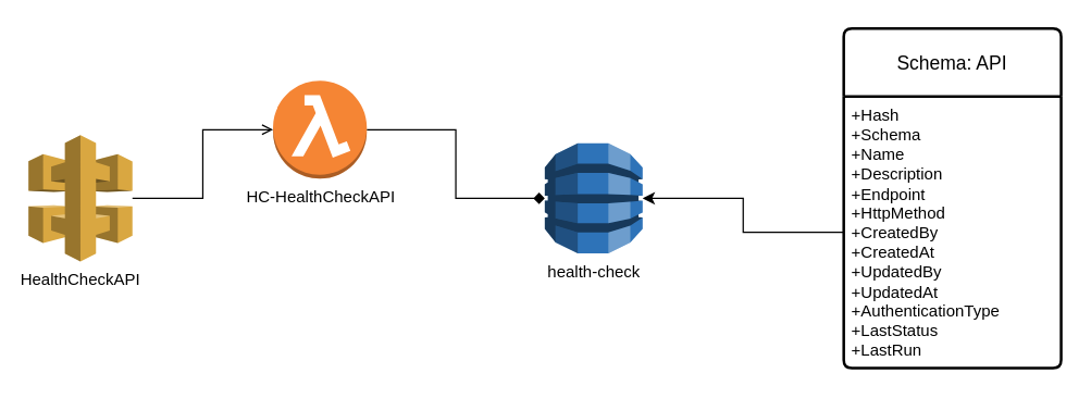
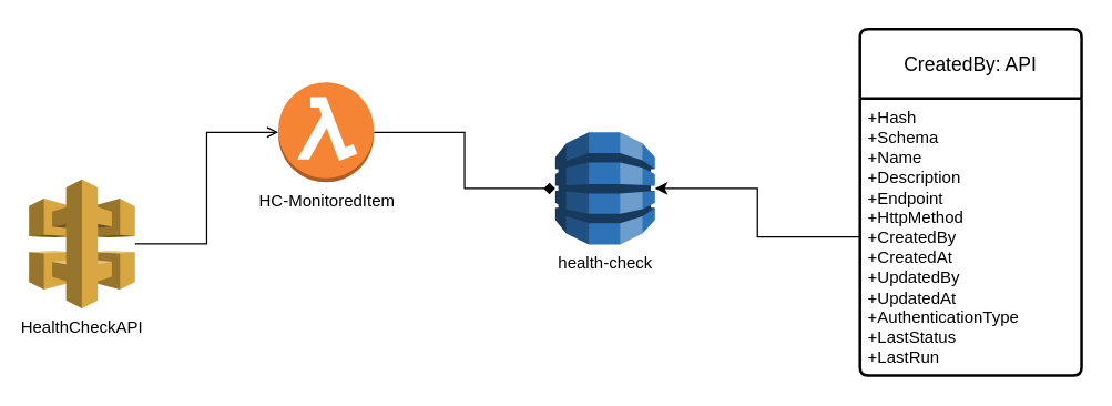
- <mxCell id="7" value="Schema: API" style="swimlane;childLayout=stackLayout;horizontal=1;startSize=50;horizontalStack=0;rounded=1;fontSize=14;fontStyle=0;strokeWidth=2;resizeParent=0;resizeLast=1;shadow=0;dashed=0;align=center;arcSize=4;whiteSpace=wrap;html=1;" vertex="1" parent="1"><mxGeometry x="620" y="20.5" width="160" height="250" as="geometry"><mxRectangle x="667" y="10" width="120" height="50" as="alternateBounds" /></mxGeometry></mxCell>
+ <mxCell id="7" value="CreatedBy: API" style="swimlane;childLayout=stackLayout;horizontal=1;startSize=50;horizontalStack=0;rounded=1;fontSize=14;fontStyle=0;strokeWidth=2;resizeParent=0;resizeLast=1;shadow=0;dashed=0;align=center;arcSize=4;whiteSpace=wrap;html=1;" vertex="1" parent="1"><mxGeometry x="620" y="20.5" width="160" height="250" as="geometry"><mxRectangle x="667" y="10" width="120" height="50" as="alternateBounds" /></mxGeometry></mxCell>
- <mxCell id="4" value="HC-HealthCheckAPI" style="outlineConnect=0;dashed=0;verticalLabelPosition=bottom;verticalAlign=top;align=center;html=1;shape=mxgraph.aws3.lambda_function;fillColor=#F58534;gradientColor=none;" vertex="1" parent="1"><mxGeometry x="200" y="59" width="69" height="72" as="geometry" /></mxCell>
+ <mxCell id="4" value="HC-MonitoredItem" style="outlineConnect=0;dashed=0;verticalLabelPosition=bottom;verticalAlign=top;align=center;html=1;shape=mxgraph.aws3.lambda_function;fillColor=#F58534;gradientColor=none;" vertex="1" parent="1"><mxGeometry x="200" y="59" width="69" height="72" as="geometry" /></mxCell>
- <mxCell id="6" value="HealthCheckAPI" style="outlineConnect=0;dashed=0;verticalLabelPosition=bottom;verticalAlign=top;align=center;html=1;shape=mxgraph.aws3.api_gateway;fillColor=#D9A741;gradientColor=none;" vertex="1" parent="1"><mxGeometry x="20" y="99" width="76.5" height="93" as="geometry" /></mxCell>
+ <mxCell id="6" value="HealthCheckAPI" style="outlineConnect=0;dashed=0;verticalLabelPosition=bottom;verticalAlign=top;align=center;html=1;shape=mxgraph.aws3.api_gateway;fillColor=#D9A741;gradientColor=none;" vertex="1" parent="1"><mxGeometry x="20" y="129" width="76.5" height="93" as="geometry" /></mxCell>
- <mxCell id="2" value="health-check" style="outlineConnect=0;dashed=0;verticalLabelPosition=bottom;verticalAlign=top;align=center;html=1;shape=mxgraph.aws3.dynamo_db;fillColor=#2E73B8;gradientColor=none;" vertex="1" parent="1"><mxGeometry x="400" y="105" width="72" height="81" as="geometry" /></mxCell>
+ <mxCell id="2" value="health-check" style="outlineConnect=0;dashed=0;verticalLabelPosition=bottom;verticalAlign=top;align=center;html=1;shape=mxgraph.aws3.dynamo_db;fillColor=#2E73B8;gradientColor=none;" vertex="1" parent="1"><mxGeometry x="400" y="95" width="72" height="81" as="geometry" /></mxCell>
